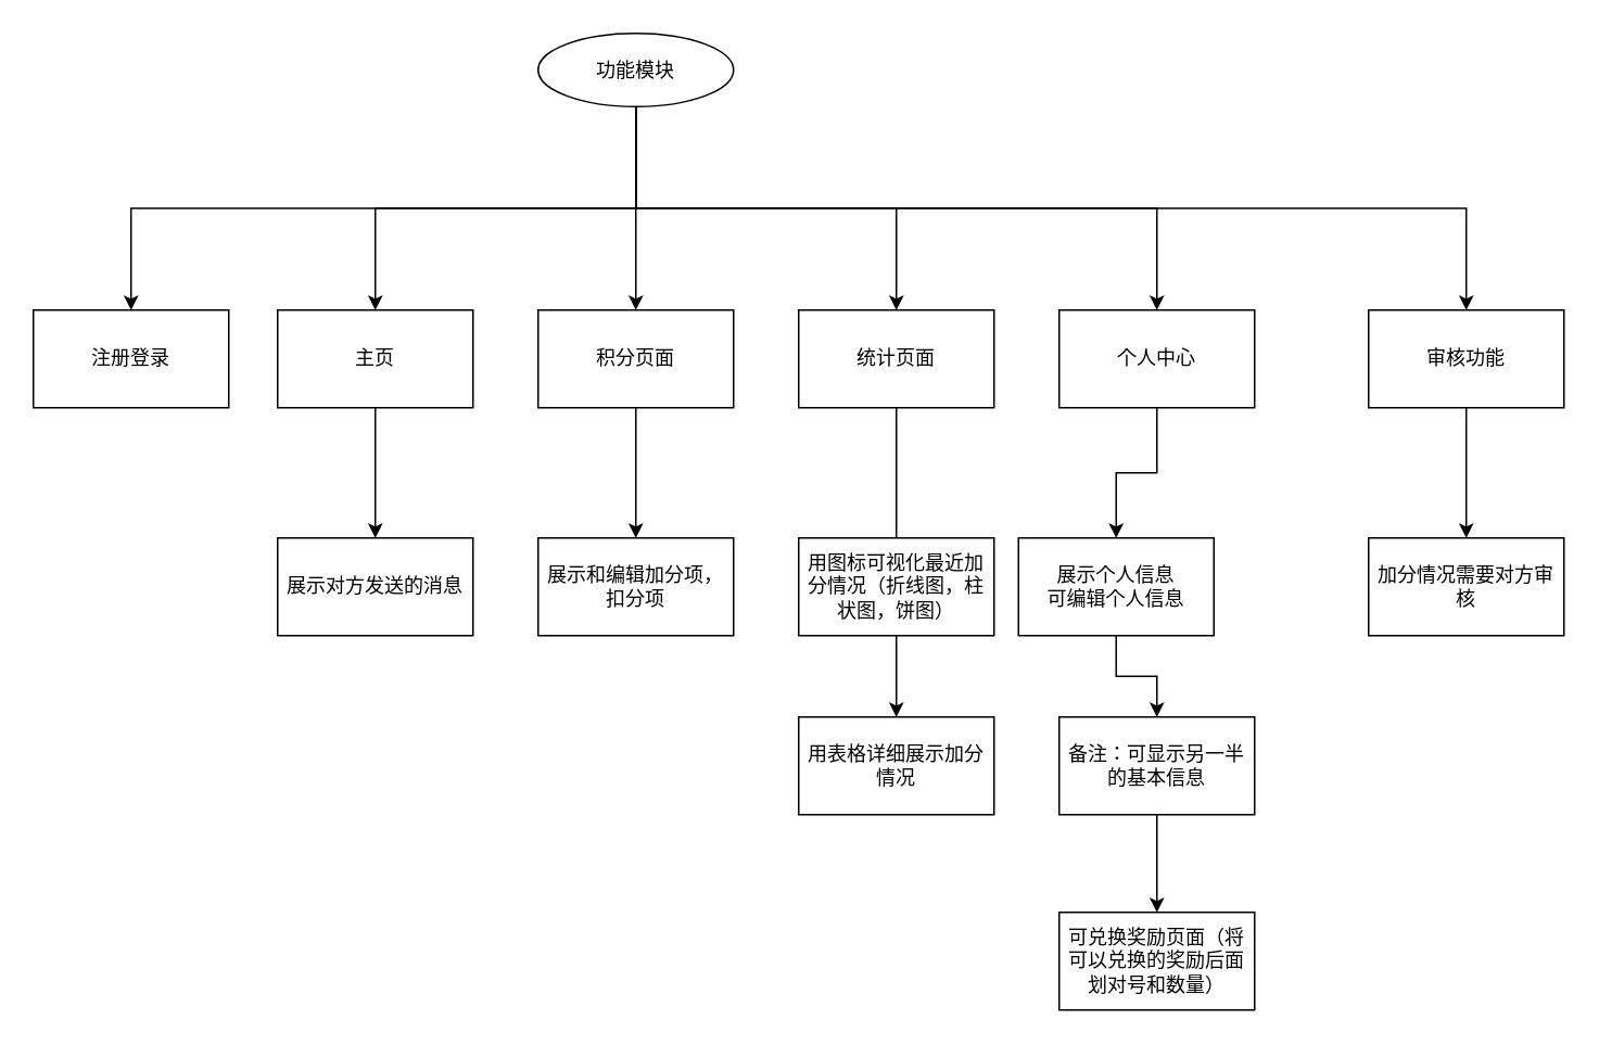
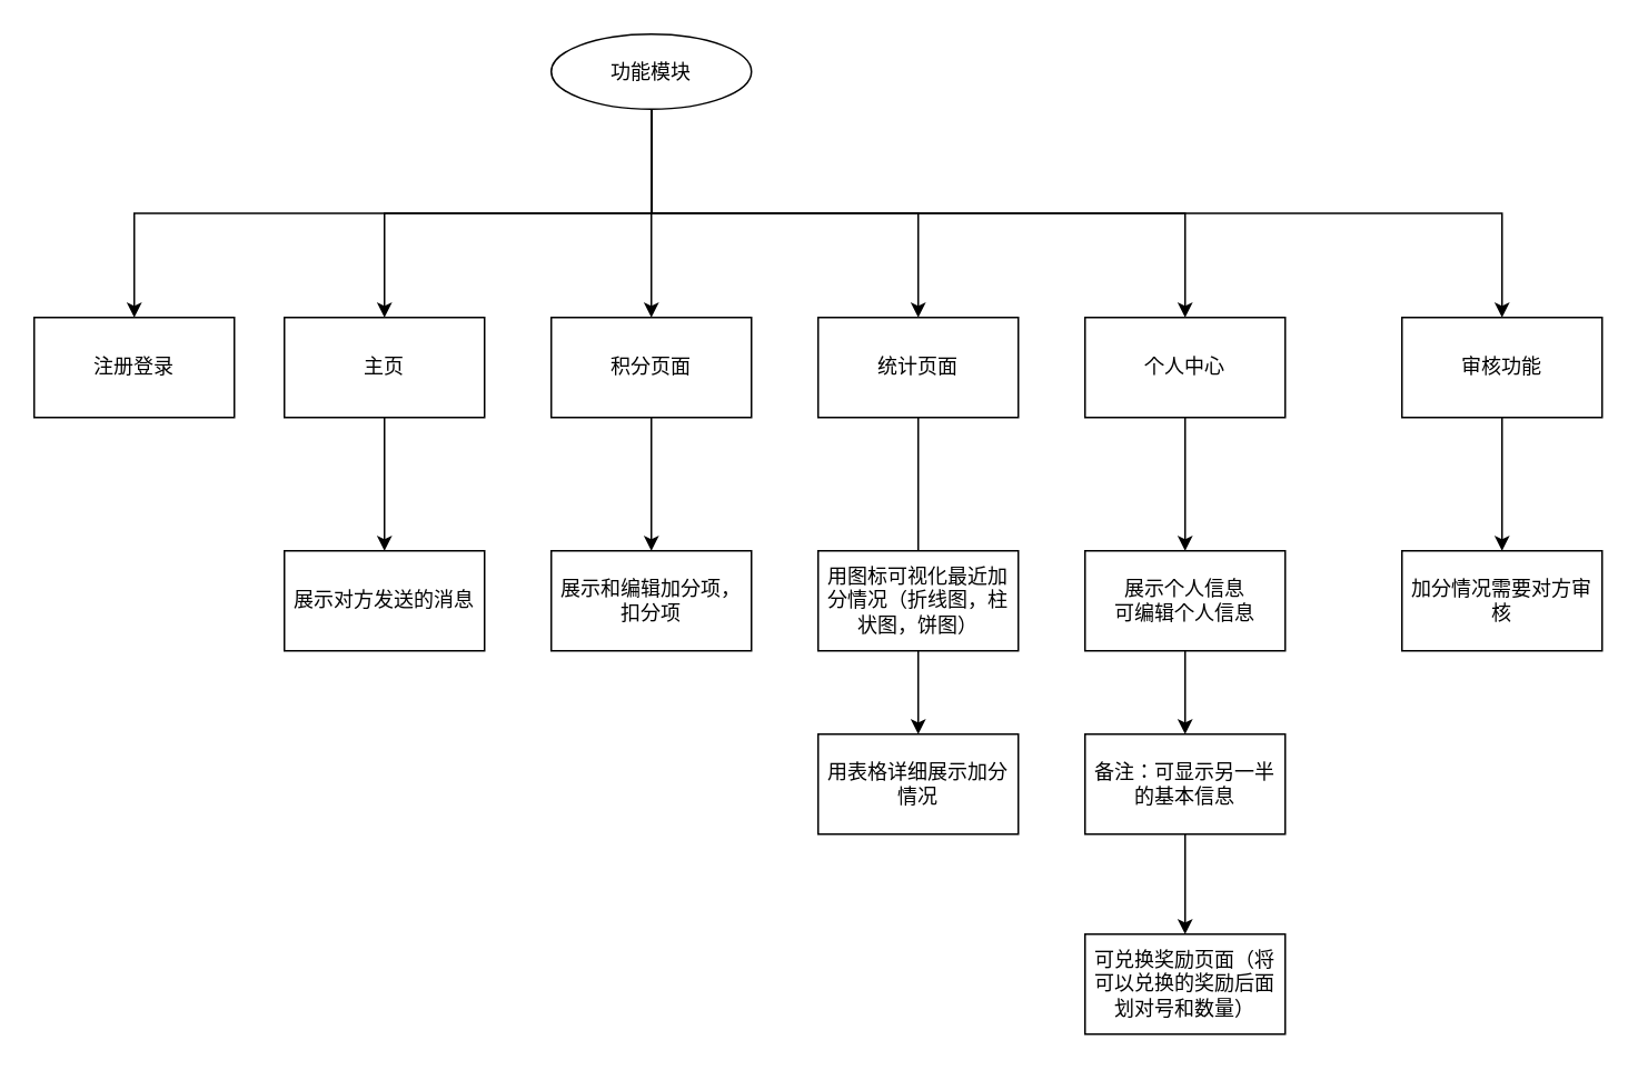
- <mxCell id="19" value="展示个人信息&lt;br&gt;可编辑个人信息" style="rounded=0;whiteSpace=wrap;html=1;" vertex="1" parent="1"><mxGeometry x="625" y="330" width="120" height="60" as="geometry" /></mxCell>
+ <mxCell id="19" value="展示个人信息&lt;br&gt;可编辑个人信息" style="rounded=0;whiteSpace=wrap;html=1;" vertex="1" parent="1"><mxGeometry x="650" y="330" width="120" height="60" as="geometry" /></mxCell>
